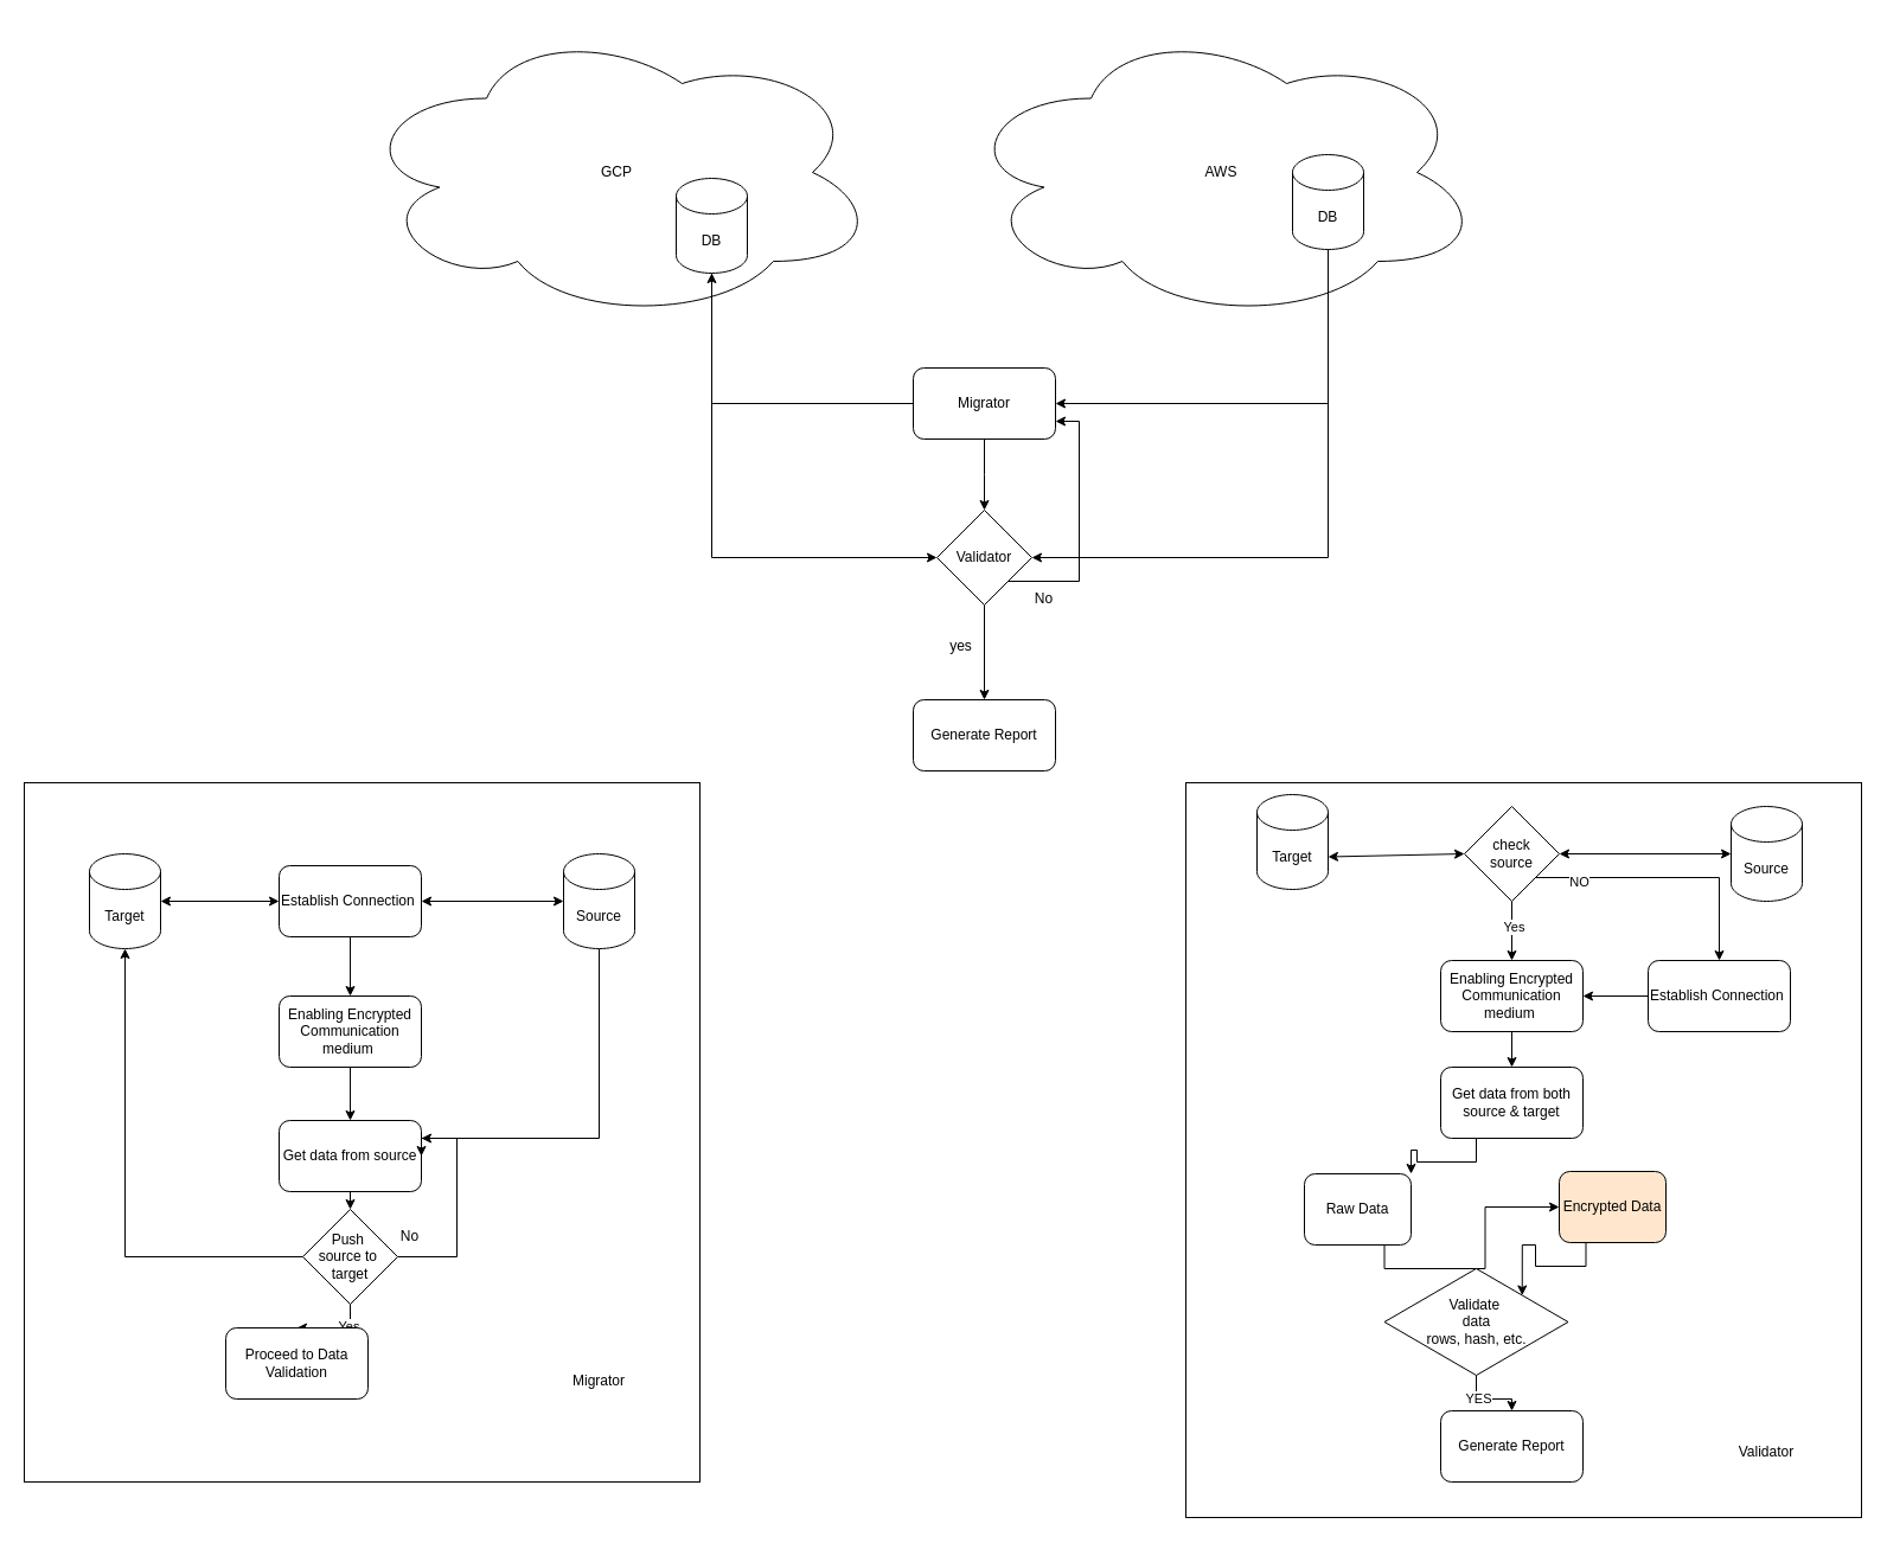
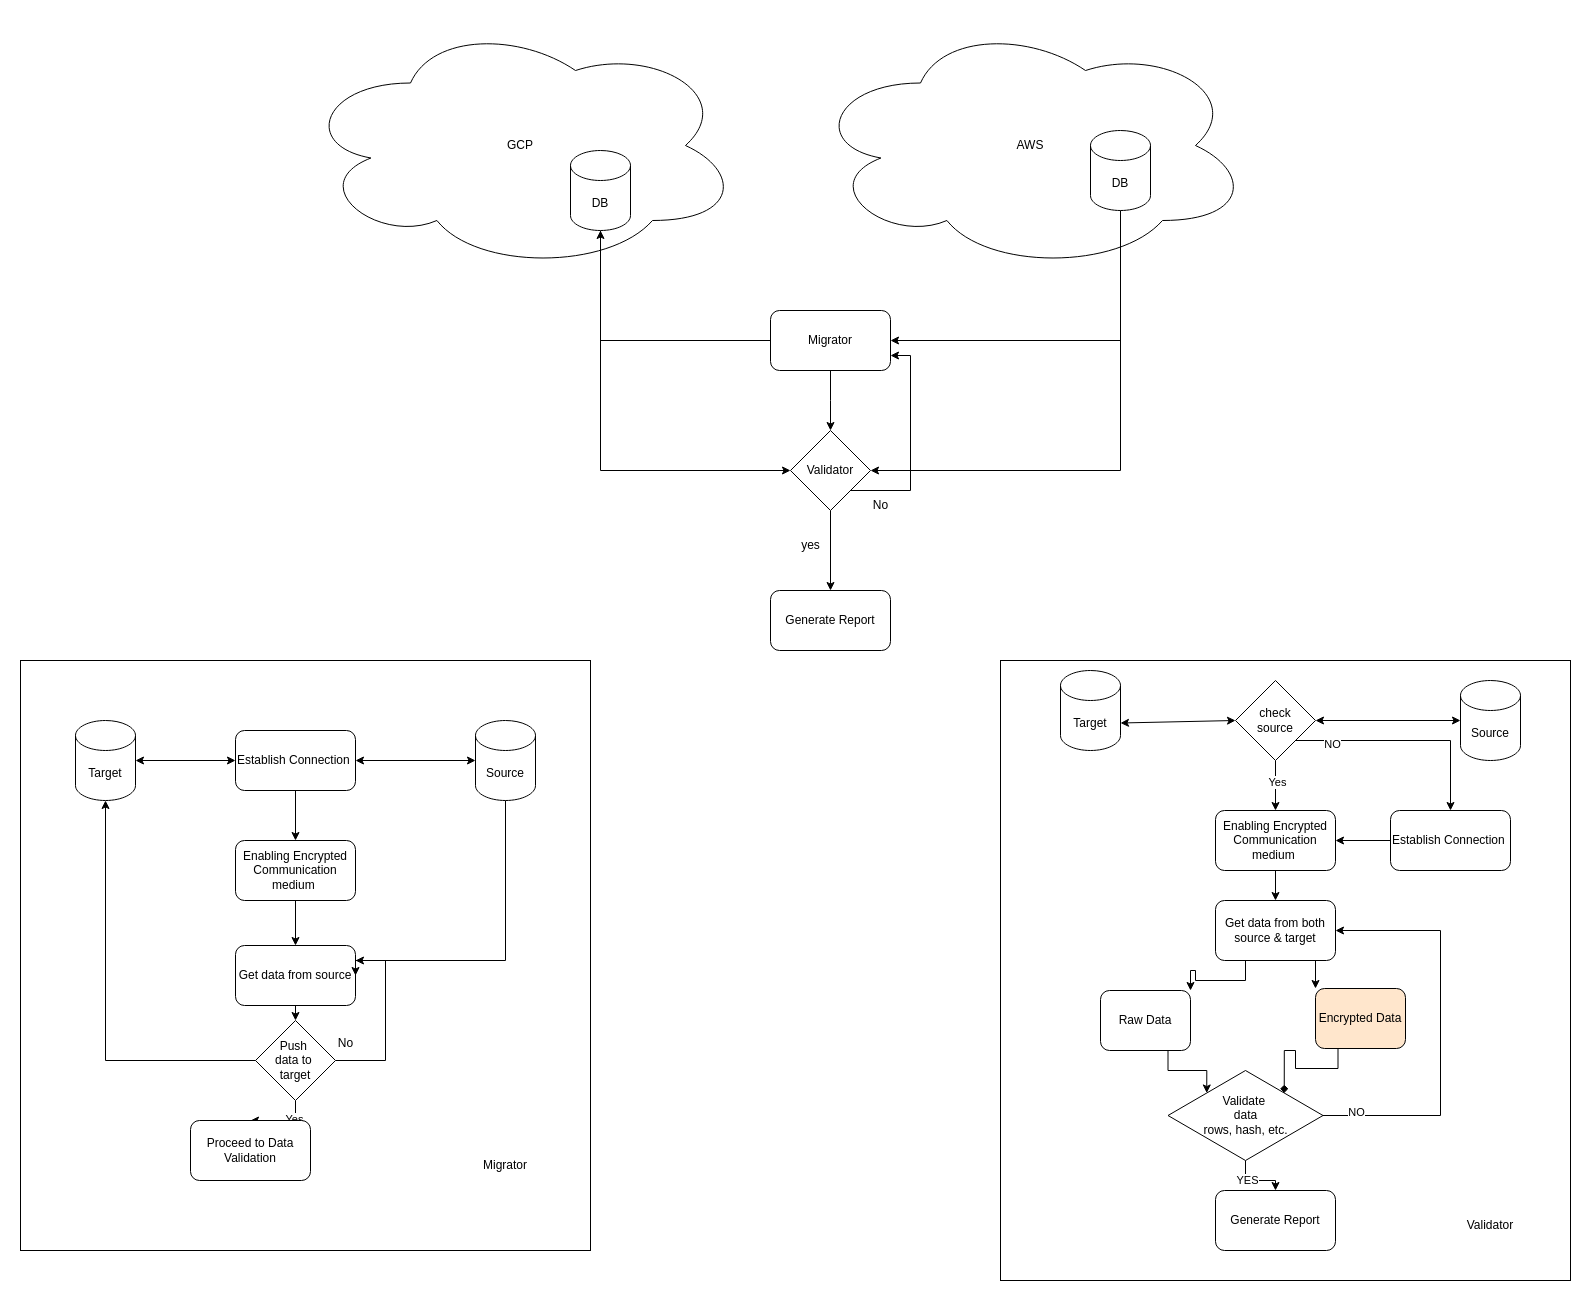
+ <mxCell id="52" style="edgeStyle=orthogonalEdgeStyle;rounded=0;orthogonalLoop=1;jettySize=auto;html=1;exitX=0.75;exitY=1;exitDx=0;exitDy=0;entryX=0;entryY=0;entryDx=0;entryDy=0;" edge="1" parent="1" source="54" target="58"><mxGeometry relative="1" as="geometry" /></mxCell>
+ <mxCell id="61" style="edgeStyle=orthogonalEdgeStyle;rounded=0;orthogonalLoop=1;jettySize=auto;html=1;exitX=1;exitY=0.5;exitDx=0;exitDy=0;entryX=1;entryY=0.5;entryDx=0;entryDy=0;" edge="1" parent="1" source="63" target="54"><mxGeometry relative="1" as="geometry"><Array as="points"><mxPoint x="1440" y="1115" /><mxPoint x="1440" y="930" /></Array></mxGeometry></mxCell>
+ <mxCell id="62" value="NO" style="edgeLabel;html=1;align=center;verticalAlign=middle;resizable=0;points=[];" vertex="1" connectable="0" parent="61"><mxGeometry x="-0.839" y="4" relative="1" as="geometry"><mxPoint as="offset" /></mxGeometry></mxCell>
- <mxCell id="55" style="edgeStyle=orthogonalEdgeStyle;rounded=0;orthogonalLoop=1;jettySize=auto;html=1;exitX=0.75;exitY=1;exitDx=0;exitDy=0;" edge="1" parent="1" source="56" target="58"><mxGeometry relative="1" as="geometry" /></mxCell>
+ <mxCell id="55" style="edgeStyle=orthogonalEdgeStyle;rounded=0;orthogonalLoop=1;jettySize=auto;html=1;exitX=0.75;exitY=1;exitDx=0;exitDy=0;entryX=0;entryY=0;entryDx=0;entryDy=0;" edge="1" parent="1" source="56" target="63"><mxGeometry relative="1" as="geometry" /></mxCell>
- <mxCell id="33" value="Push&amp;nbsp;&lt;br&gt;source to&amp;nbsp;&lt;br&gt;target" style="rhombus;whiteSpace=wrap;html=1;" vertex="1" parent="1"><mxGeometry x="255" y="1020" width="80" height="80" as="geometry" /></mxCell>
+ <mxCell id="33" value="Push&amp;nbsp;&lt;br&gt;data to&amp;nbsp;&lt;br&gt;target" style="rhombus;whiteSpace=wrap;html=1;" vertex="1" parent="1"><mxGeometry x="255" y="1020" width="80" height="80" as="geometry" /></mxCell>
- <mxCell id="57" style="edgeStyle=orthogonalEdgeStyle;rounded=0;orthogonalLoop=1;jettySize=auto;html=1;exitX=0.25;exitY=1;exitDx=0;exitDy=0;entryX=1;entryY=0;entryDx=0;entryDy=0;" edge="1" parent="1" source="58" target="63"><mxGeometry relative="1" as="geometry" /></mxCell>
+ <mxCell id="57" style="edgeStyle=orthogonalEdgeStyle;rounded=0;orthogonalLoop=1;jettySize=auto;html=1;exitX=0.25;exitY=1;exitDx=0;exitDy=0;entryX=1;entryY=0;entryDx=0;entryDy=0;endArrow=diamond;" edge="1" parent="1" source="58" target="63"><mxGeometry relative="1" as="geometry" /></mxCell>
